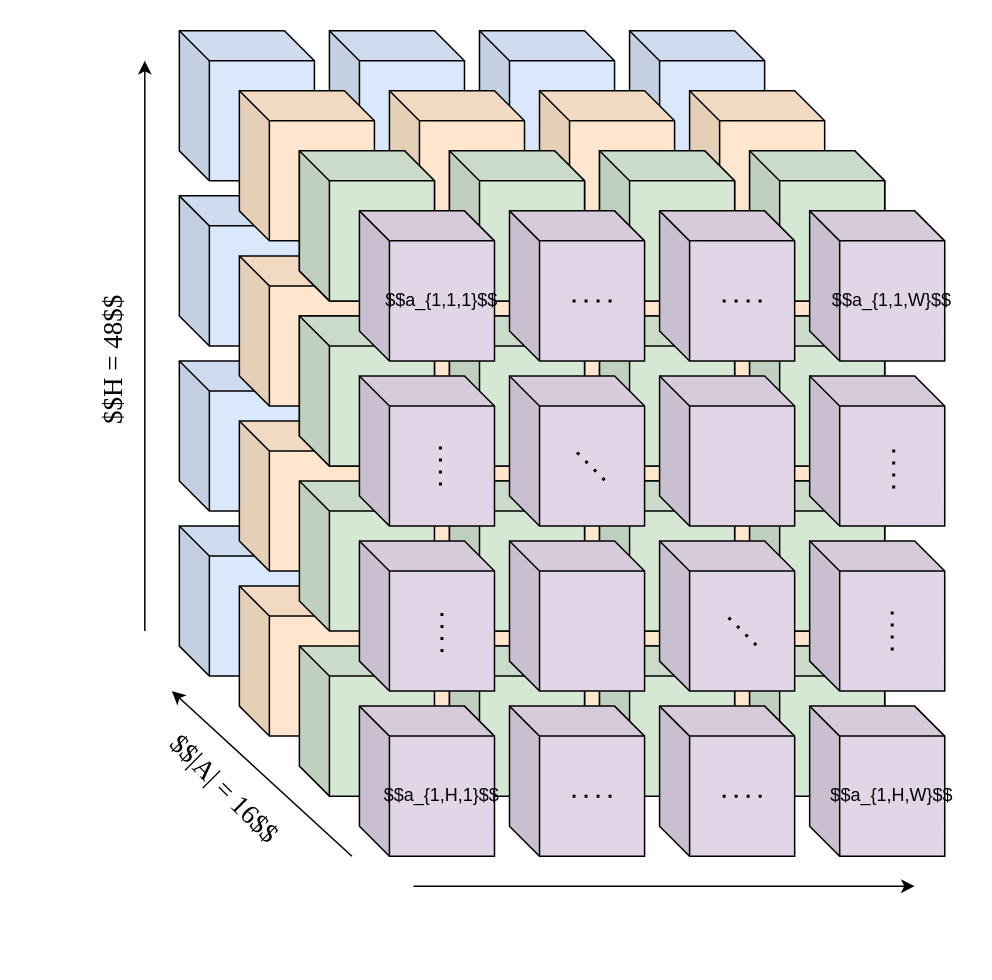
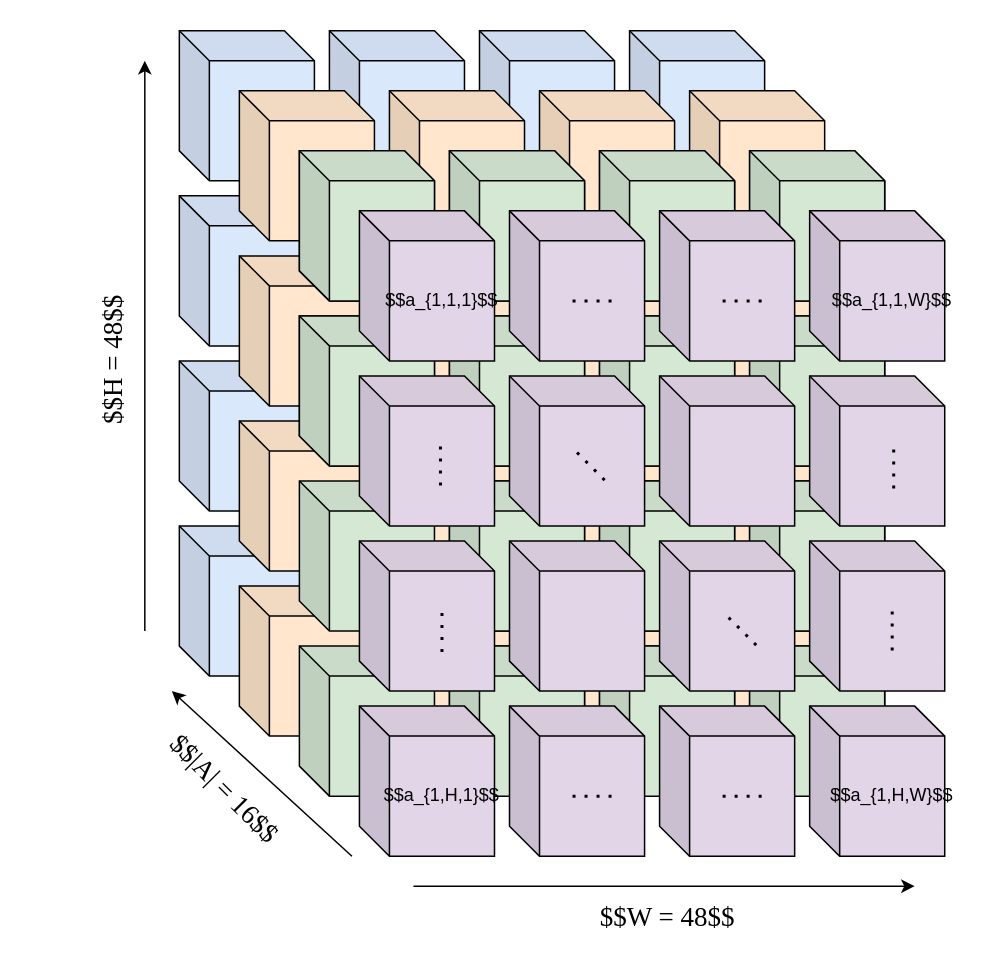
+ <mxCell id="98" value="&lt;font face=&quot;Times New Roman&quot; style=&quot;font-size: 18px;&quot;&gt;$$W = 48$$&lt;/font&gt;" style="text;html=1;align=center;verticalAlign=middle;resizable=0;points=[];autosize=1;strokeColor=none;fillColor=none;" vertex="1" parent="1"><mxGeometry x="389" y="591" width="110" height="40" as="geometry" /></mxCell>
